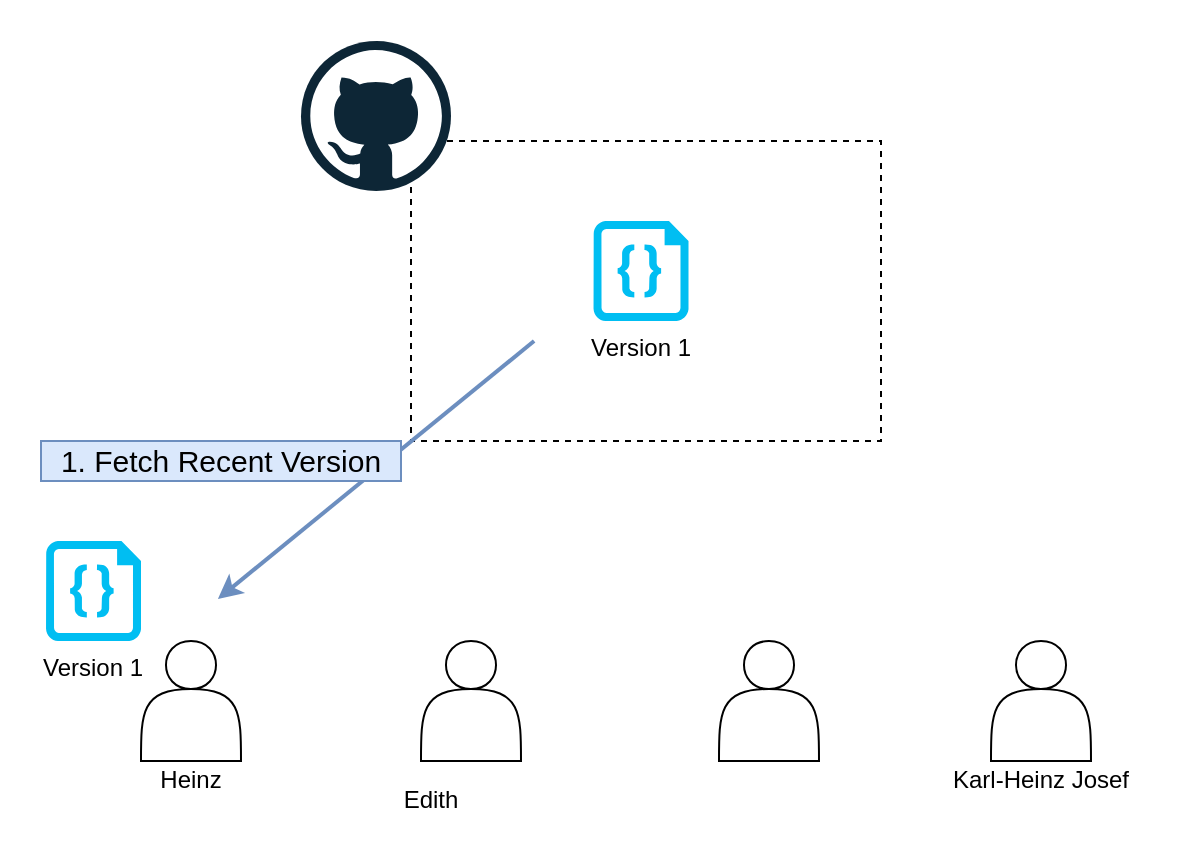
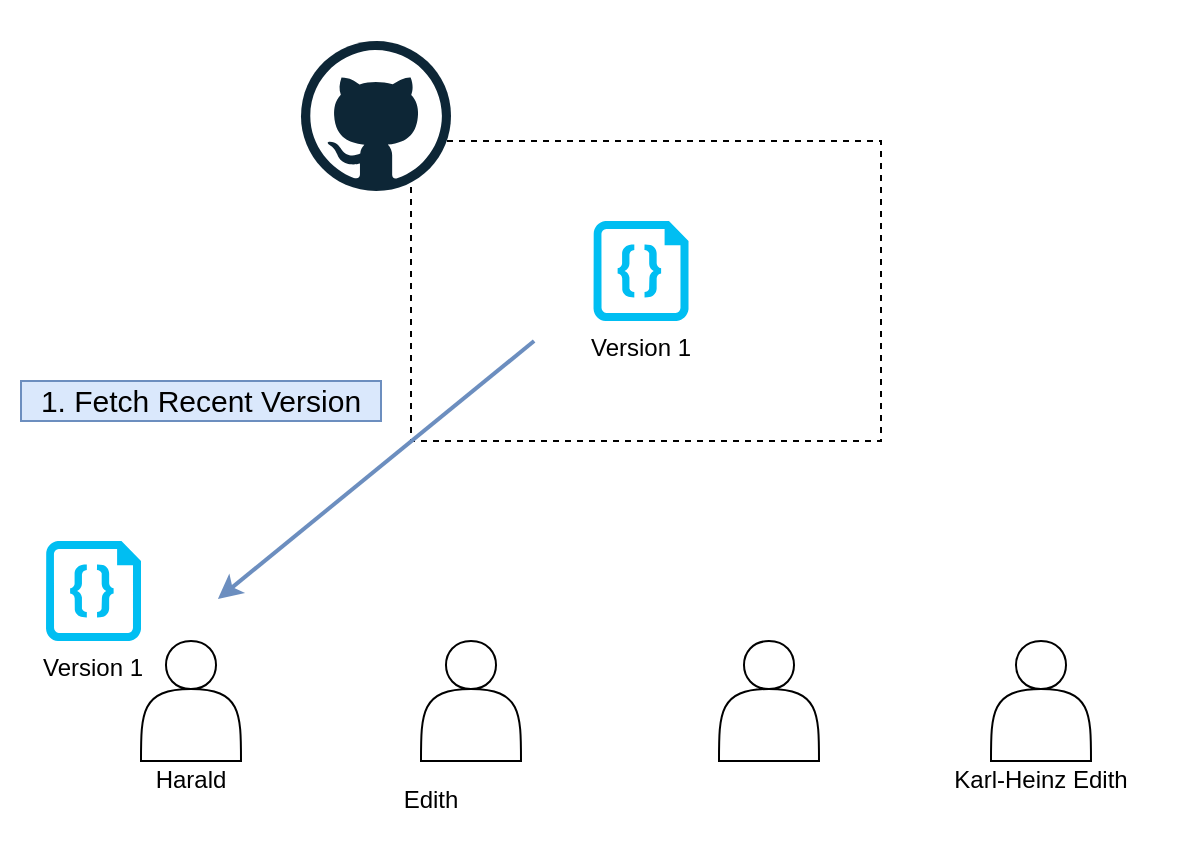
- <mxCell id="13" value="1. Fetch Recent Version" style="text;html=1;align=center;verticalAlign=middle;resizable=0;points=[];autosize=1;fontSize=15;fillColor=#dae8fc;strokeColor=#6c8ebf;" parent="1" vertex="1"><mxGeometry x="20" y="220" width="180" height="20" as="geometry" /></mxCell>
+ <mxCell id="13" value="1. Fetch Recent Version" style="text;html=1;align=center;verticalAlign=middle;resizable=0;points=[];autosize=1;fontSize=15;fillColor=#dae8fc;strokeColor=#6c8ebf;" parent="1" vertex="1"><mxGeometry x="10" y="190" width="180" height="20" as="geometry" /></mxCell>
- <mxCell id="7" value="Heinz" style="text;html=1;align=center;verticalAlign=middle;resizable=0;points=[];autosize=1;" parent="1" vertex="1"><mxGeometry x="70" y="380" width="50" height="20" as="geometry" /></mxCell>
+ <mxCell id="7" value="Harald" style="text;html=1;align=center;verticalAlign=middle;resizable=0;points=[];autosize=1;" parent="1" vertex="1"><mxGeometry x="70" y="380" width="50" height="20" as="geometry" /></mxCell>
- <mxCell id="8" value="Karl-Heinz Josef" style="text;html=1;align=center;verticalAlign=middle;resizable=0;points=[];autosize=1;" parent="1" vertex="1"><mxGeometry x="470" y="380" width="100" height="20" as="geometry" /></mxCell>
+ <mxCell id="8" value="Karl-Heinz Edith" style="text;html=1;align=center;verticalAlign=middle;resizable=0;points=[];autosize=1;" parent="1" vertex="1"><mxGeometry x="470" y="380" width="100" height="20" as="geometry" /></mxCell>
